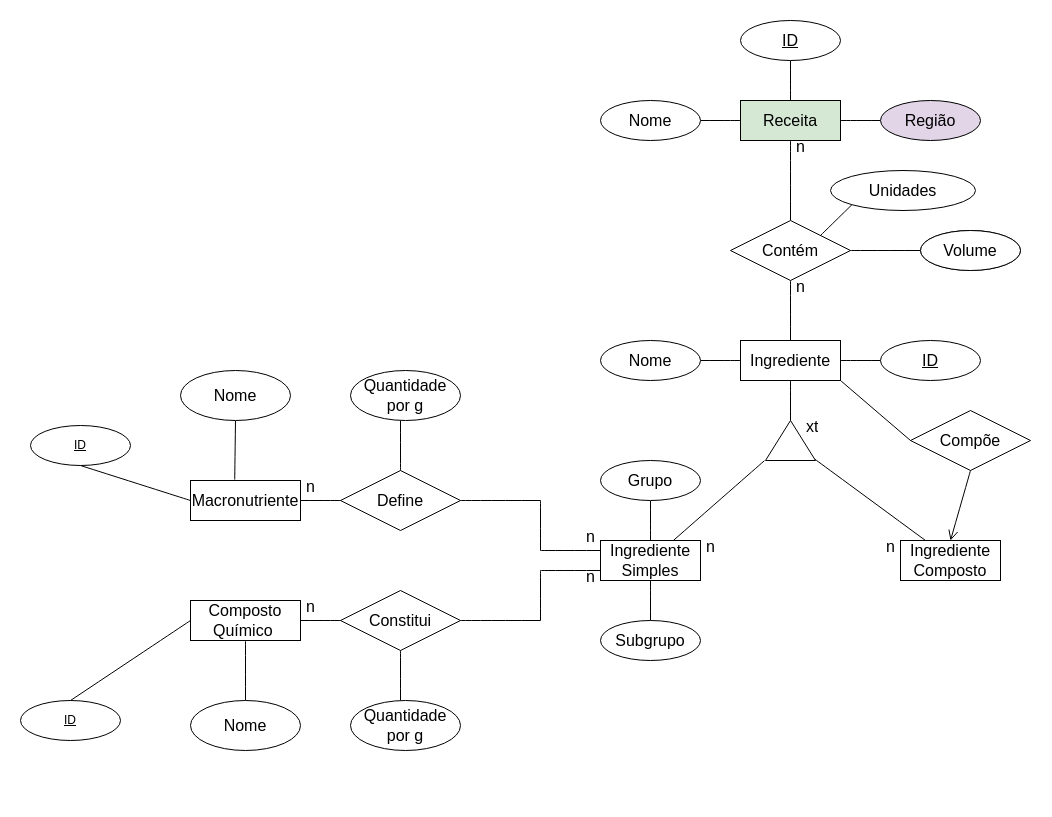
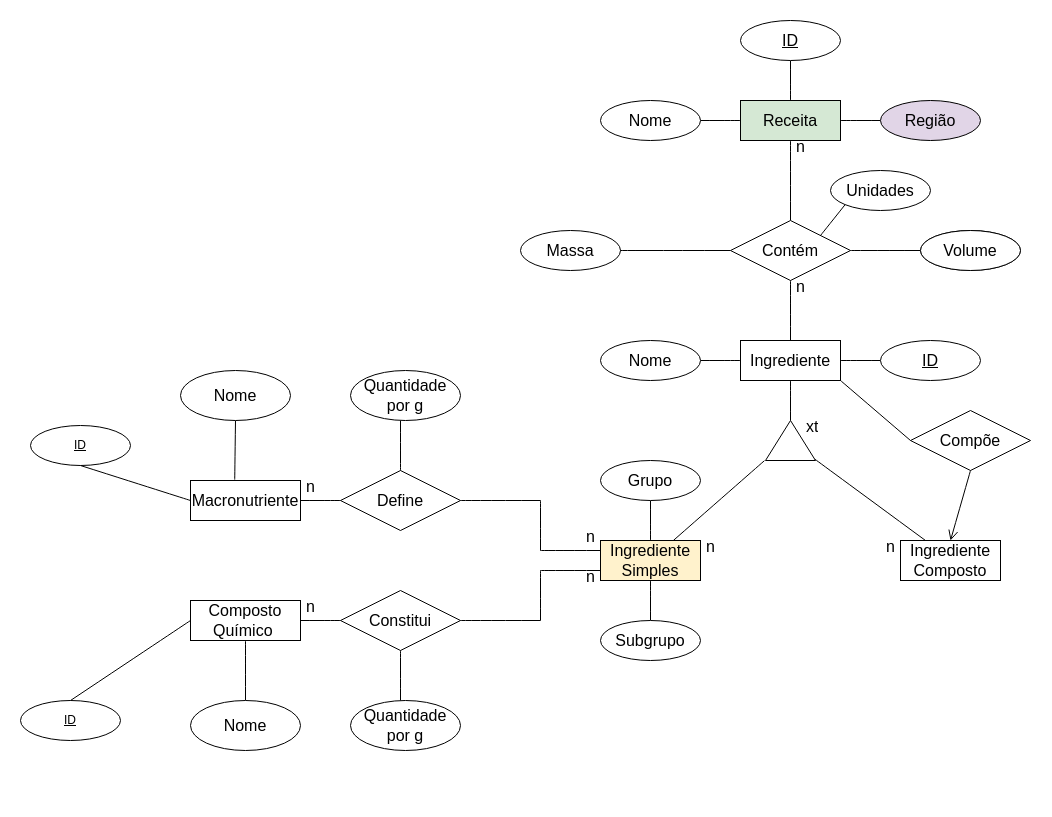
- <mxCell id="71" value="Unidades" style="ellipse;whiteSpace=wrap;html=1;align=center;fontSize=16;" vertex="1" parent="1"><mxGeometry x="830" y="170" width="145" height="40" as="geometry" /></mxCell>
+ <mxCell id="71" value="Unidades" style="ellipse;whiteSpace=wrap;html=1;align=center;fontSize=16;" vertex="1" parent="1"><mxGeometry x="830" y="170" width="100" height="40" as="geometry" /></mxCell>
+ <mxCell id="69" value="Massa" style="ellipse;whiteSpace=wrap;html=1;align=center;fontSize=16;" vertex="1" parent="1"><mxGeometry x="520" y="230" width="100" height="40" as="geometry" /></mxCell>
+ <mxCell id="72" value="" style="endArrow=none;html=1;rounded=0;fontSize=12;startSize=8;endSize=8;curved=1;exitX=1;exitY=0.5;exitDx=0;exitDy=0;entryX=0;entryY=0.5;entryDx=0;entryDy=0;" edge="1" parent="1" source="69" target="7"><mxGeometry relative="1" as="geometry"><mxPoint x="860" y="260" as="sourcePoint" /><mxPoint x="930" y="260" as="targetPoint" /></mxGeometry></mxCell>
- <mxCell id="14" value="Ingrediente&lt;br&gt;Simples" style="whiteSpace=wrap;html=1;align=center;fontSize=16;" parent="1" vertex="1"><mxGeometry x="600" y="540" width="100" height="40" as="geometry" /></mxCell>
+ <mxCell id="14" value="Ingrediente&lt;br&gt;Simples" style="whiteSpace=wrap;html=1;align=center;fontSize=16;fillColor=#fff2cc;" parent="1" vertex="1"><mxGeometry x="600" y="540" width="100" height="40" as="geometry" /></mxCell>
